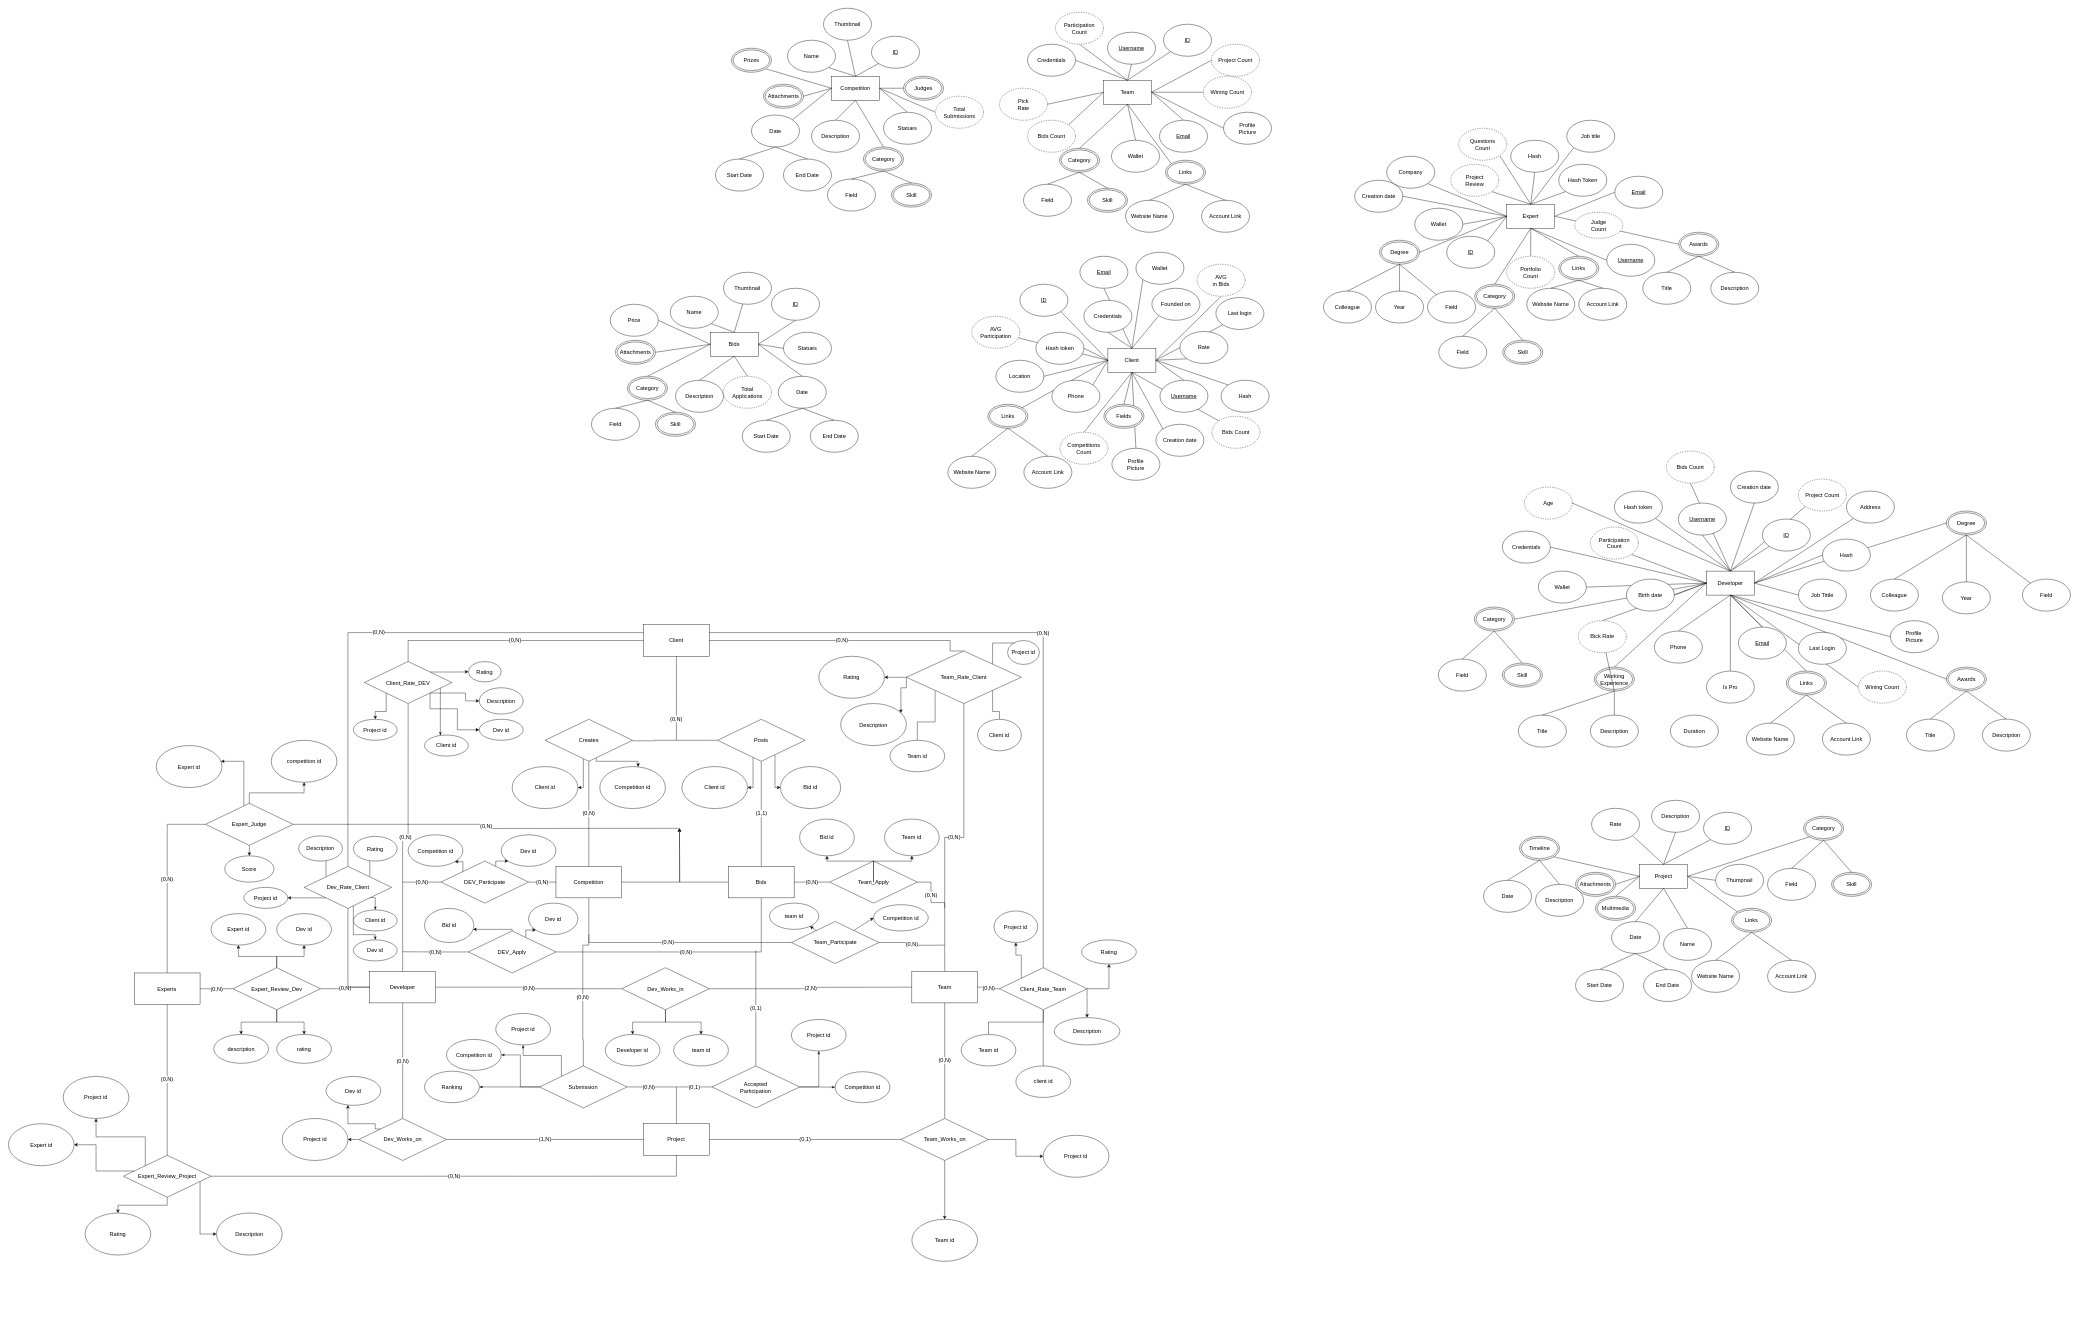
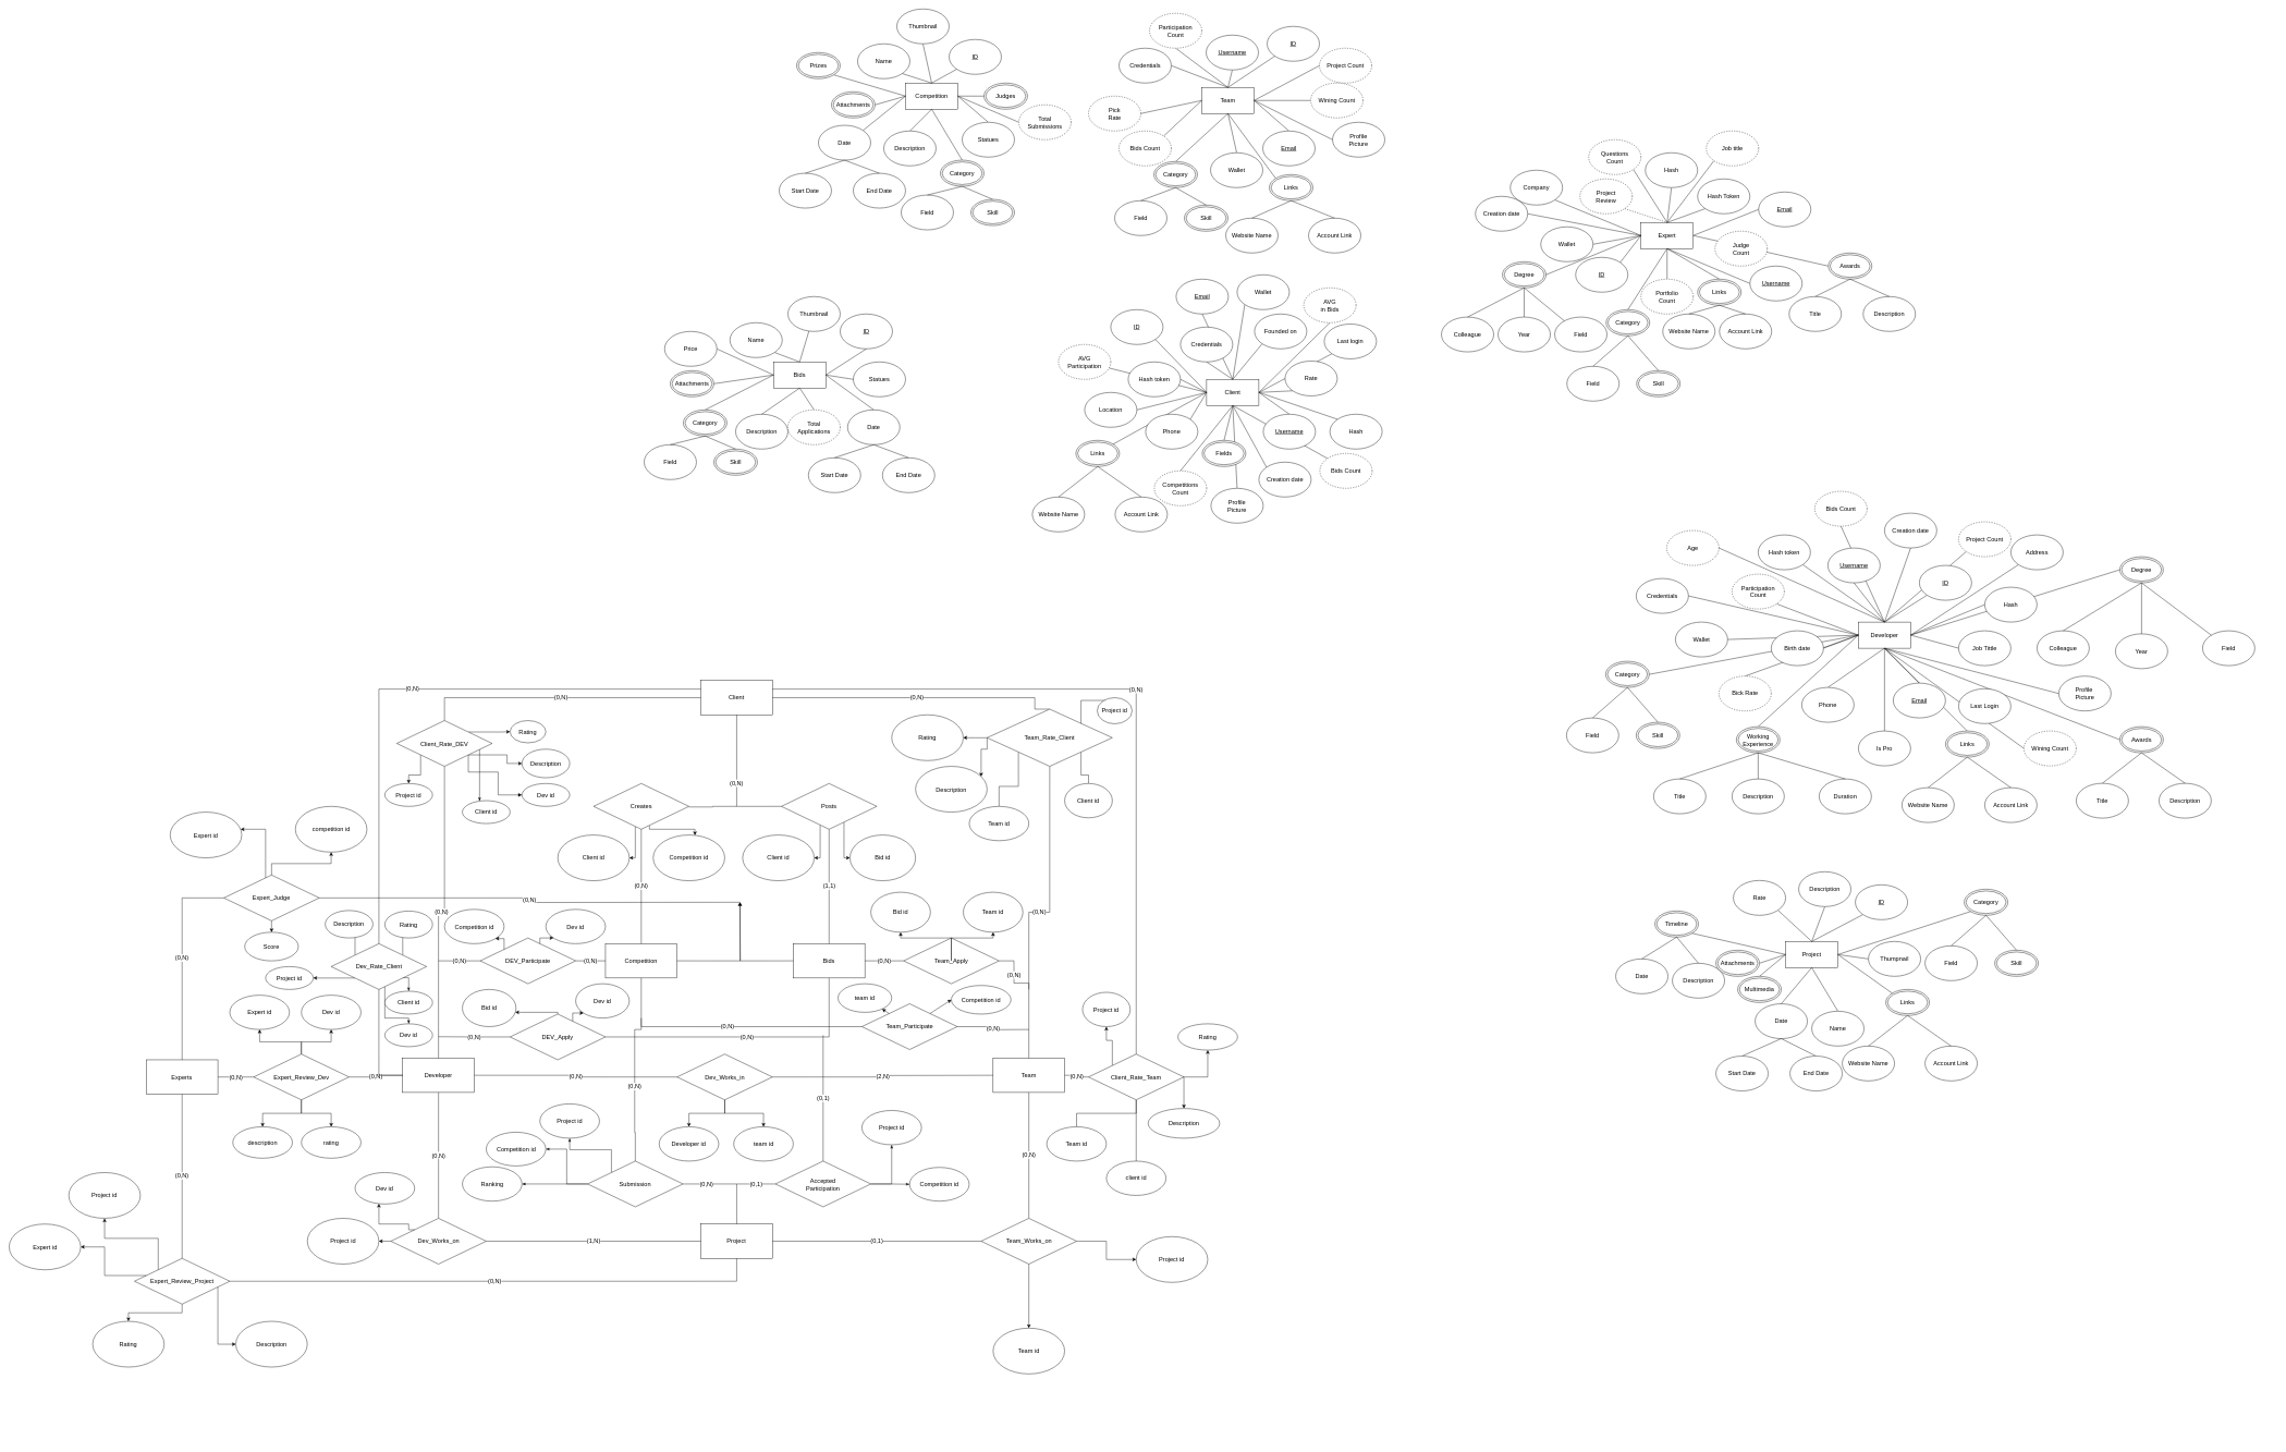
- <mxCell id="351" value="Job title" style="ellipse;whiteSpace=wrap;html=1;sketch=0;fontSize=14;" parent="334" vertex="1"><mxGeometry x="608" width="120" height="80" as="geometry" /></mxCell>
+ <mxCell id="351" value="Job title" style="ellipse;whiteSpace=wrap;html=1;sketch=0;fontSize=14;dashed=1;" parent="334" vertex="1"><mxGeometry x="608" width="120" height="80" as="geometry" /></mxCell>
- <mxCell id="374" style="edgeStyle=none;rounded=0;orthogonalLoop=1;jettySize=auto;html=1;exitX=1;exitY=1;exitDx=0;exitDy=0;entryX=0.5;entryY=0;entryDx=0;entryDy=0;startArrow=none;startFill=0;endArrow=none;endFill=0;fontSize=14;align=center;" parent="334" source="375" target="337" edge="1"><mxGeometry relative="1" as="geometry" /></mxCell>
+ <mxCell id="374" style="edgeStyle=none;rounded=0;orthogonalLoop=1;jettySize=auto;html=1;exitX=1;exitY=1;exitDx=0;exitDy=0;entryX=0.5;entryY=0;entryDx=0;entryDy=0;startArrow=none;startFill=0;endArrow=none;endFill=0;fontSize=14;align=center;dashed=1;" parent="334" source="375" target="337" edge="1"><mxGeometry relative="1" as="geometry" /></mxCell>
- <mxCell id="376" value="Judge&lt;br&gt;Count" style="ellipse;whiteSpace=wrap;html=1;dashed=1;sketch=0;fontSize=14;" parent="334" vertex="1"><mxGeometry x="628" y="230" width="120" height="65" as="geometry" /></mxCell>
+ <mxCell id="376" value="Judge&lt;br&gt;Count" style="ellipse;whiteSpace=wrap;html=1;dashed=1;sketch=0;fontSize=14;" parent="334" vertex="1"><mxGeometry x="628" y="230" width="120" height="80" as="geometry" /></mxCell>
- <mxCell id="49" value="Age" style="ellipse;whiteSpace=wrap;html=1;sketch=0;fontSize=14;dashed=1;" parent="2" vertex="1"><mxGeometry x="215" y="90" width="120" height="80" as="geometry" /></mxCell>
+ <mxCell id="49" value="Age" style="ellipse;whiteSpace=wrap;html=1;sketch=0;fontSize=14;dashed=1;" parent="2" vertex="1"><mxGeometry x="230" y="90" width="120" height="80" as="geometry" /></mxCell>
- <mxCell id="62" style="edgeStyle=none;rounded=0;orthogonalLoop=1;jettySize=auto;html=1;exitX=0.5;exitY=1;exitDx=0;exitDy=0;startArrow=none;startFill=0;endArrow=none;endFill=0;fontSize=14;align=center;" parent="2" source="58" target="55" edge="1"><mxGeometry as="geometry" /></mxCell>
+ <mxCell id="62" style="edgeStyle=none;rounded=0;orthogonalLoop=1;jettySize=auto;html=1;exitX=0.5;exitY=1;exitDx=0;exitDy=0;entryX=0.5;entryY=0;entryDx=0;entryDy=0;startArrow=none;startFill=0;endArrow=none;endFill=0;fontSize=14;align=center;" parent="2" source="58" target="61" edge="1"><mxGeometry as="geometry" /></mxCell>
